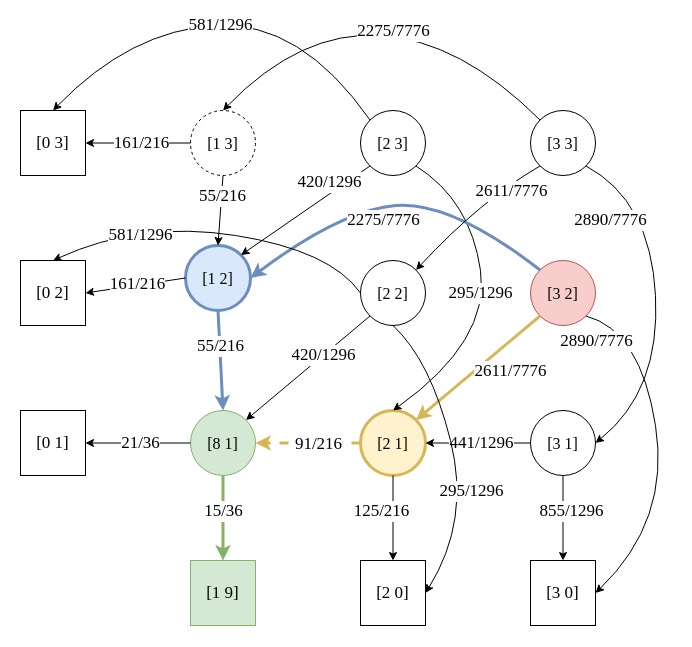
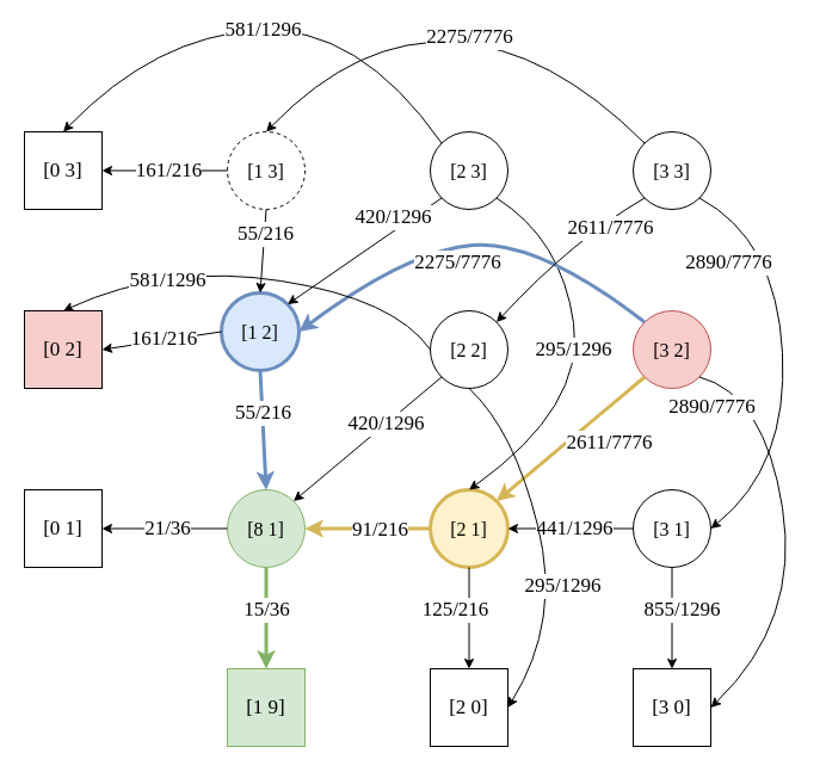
- <mxCell id="12" value="&lt;font face=&quot;Lucida Console&quot; style=&quot;font-size: 17px&quot;&gt;[0 2]&lt;/font&gt;" style="whiteSpace=wrap;html=1;aspect=fixed;fontSize=17;" parent="1" vertex="1"><mxGeometry x="20" y="260" width="65" height="65" as="geometry" /></mxCell>
+ <mxCell id="12" value="&lt;font face=&quot;Lucida Console&quot; style=&quot;font-size: 17px&quot;&gt;[0 2]&lt;/font&gt;" style="whiteSpace=wrap;html=1;aspect=fixed;fontSize=17;fillColor=#f8cecc;" parent="1" vertex="1"><mxGeometry x="20" y="260" width="65" height="65" as="geometry" /></mxCell>
- <mxCell id="37" value="" style="endArrow=classic;html=1;fontSize=17;exitX=0;exitY=0.5;exitDx=0;exitDy=0;entryX=1;entryY=0.5;entryDx=0;entryDy=0;fillColor=#fff2cc;strokeColor=#d6b656;strokeWidth=3;dashed=1;" parent="1" source="15" target="16" edge="1"><mxGeometry width="50" height="50" relative="1" as="geometry"><mxPoint x="240" y="342.5" as="sourcePoint" /><mxPoint x="135" y="342.5" as="targetPoint" /></mxGeometry></mxCell>
+ <mxCell id="37" value="" style="endArrow=classic;html=1;fontSize=17;exitX=0;exitY=0.5;exitDx=0;exitDy=0;entryX=1;entryY=0.5;entryDx=0;entryDy=0;fillColor=#fff2cc;strokeColor=#d6b656;strokeWidth=3;" parent="1" source="15" target="16" edge="1"><mxGeometry width="50" height="50" relative="1" as="geometry"><mxPoint x="240" y="342.5" as="sourcePoint" /><mxPoint x="135" y="342.5" as="targetPoint" /></mxGeometry></mxCell>
